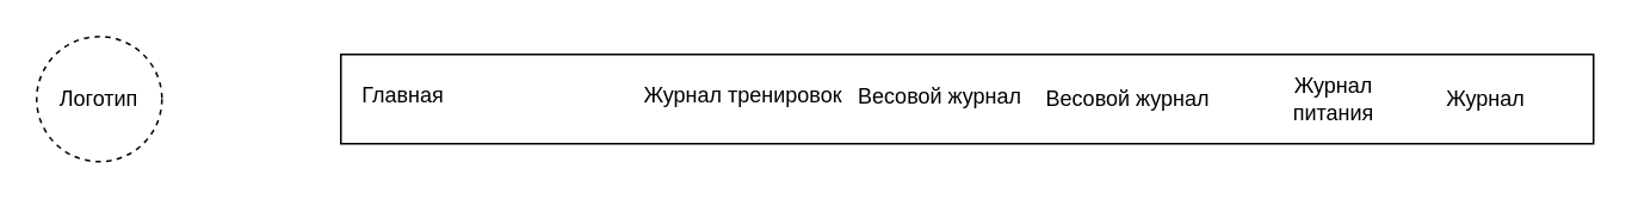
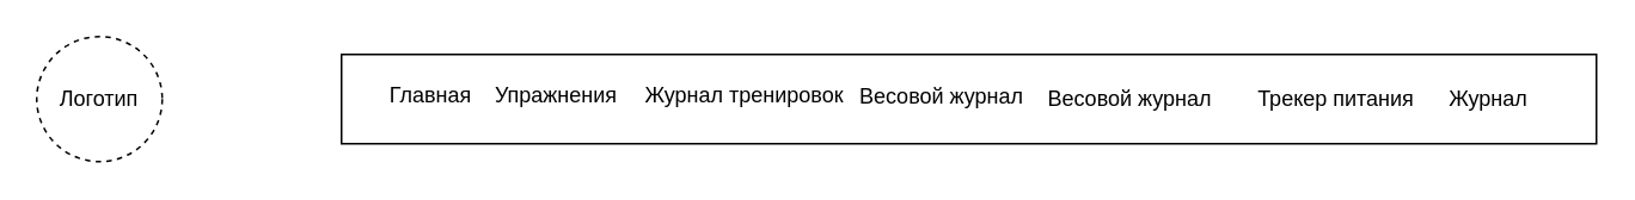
- <mxCell id="4" value="Главная" style="text;html=1;align=center;verticalAlign=middle;whiteSpace=wrap;rounded=0;" vertex="1" parent="1"><mxGeometry x="195" y="37.5" width="60" height="30" as="geometry" /></mxCell>
+ <mxCell id="4" value="Главная" style="text;html=1;align=center;verticalAlign=middle;whiteSpace=wrap;rounded=0;" vertex="1" parent="1"><mxGeometry x="210" y="37.5" width="60" height="30" as="geometry" /></mxCell>
+ <mxCell id="5" value="Упражнения" style="text;html=1;align=center;verticalAlign=middle;whiteSpace=wrap;rounded=0;" vertex="1" parent="1"><mxGeometry x="280" y="37.5" width="60" height="30" as="geometry" /></mxCell>
- <mxCell id="9" value="Журнал питания" style="text;html=1;align=center;verticalAlign=middle;whiteSpace=wrap;rounded=0;" vertex="1" parent="1"><mxGeometry x="700" y="33.75" width="90" height="42.5" as="geometry" /></mxCell>
+ <mxCell id="9" value="Трекер питания" style="text;html=1;align=center;verticalAlign=middle;whiteSpace=wrap;rounded=0;" vertex="1" parent="1"><mxGeometry x="700" y="33.75" width="90" height="42.5" as="geometry" /></mxCell>
